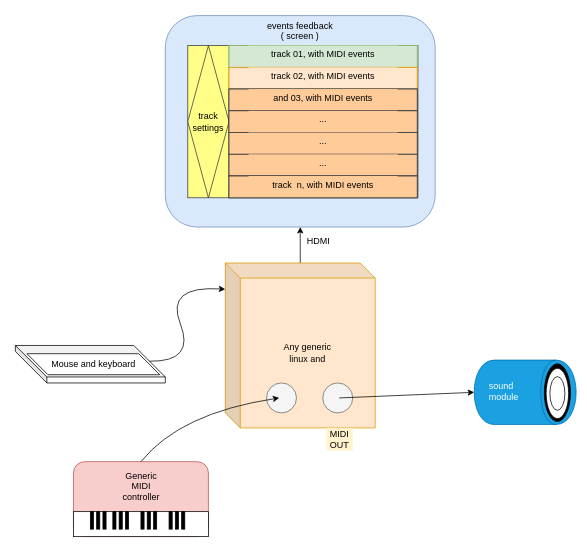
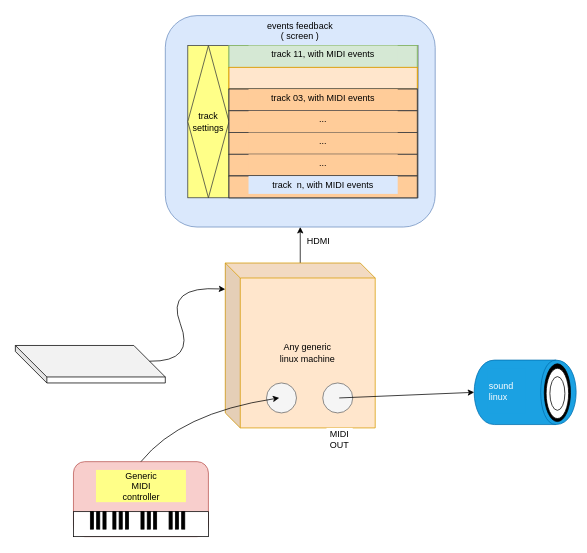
- <mxCell id="28" value="track 01, with MIDI events" style="rounded=0;whiteSpace=wrap;html=1;align=center;fillColor=#d5e8d4;strokeColor=none;" parent="26" vertex="1"><mxGeometry x="26" width="199" height="23.821" as="geometry" /></mxCell>
+ <mxCell id="28" value="track 11, with MIDI events" style="rounded=0;whiteSpace=wrap;html=1;align=center;fillColor=#d5e8d4;strokeColor=none;" parent="26" vertex="1"><mxGeometry x="26" width="199" height="23.821" as="geometry" /></mxCell>
- <mxCell id="32" value="track 02, with MIDI events" style="rounded=0;whiteSpace=wrap;html=1;align=center;strokeColor=none;fillColor=#ffe6cc;" parent="30" vertex="1"><mxGeometry x="26" width="199" height="23.821" as="geometry" /></mxCell>
- <mxCell id="36" value="and 03, with MIDI events" style="rounded=0;whiteSpace=wrap;html=1;align=center;strokeColor=none;fillColor=#ffcc99;" parent="34" vertex="1"><mxGeometry x="26" width="199" height="23.821" as="geometry" /></mxCell>
+ <mxCell id="36" value="track 03, with MIDI events" style="rounded=0;whiteSpace=wrap;html=1;align=center;strokeColor=none;fillColor=#ffcc99;" parent="34" vertex="1"><mxGeometry x="26" width="199" height="23.821" as="geometry" /></mxCell>
- <mxCell id="52" value="track&amp;nbsp; n, with MIDI events" style="rounded=0;whiteSpace=wrap;html=1;align=center;strokeColor=none;fillColor=#ffcc99;" parent="50" vertex="1"><mxGeometry x="26" width="199" height="23.821" as="geometry" /></mxCell>
+ <mxCell id="52" value="track&amp;nbsp; n, with MIDI events" style="rounded=0;whiteSpace=wrap;html=1;align=center;strokeColor=none;fillColor=#dae8fc;" parent="50" vertex="1"><mxGeometry x="26" width="199" height="23.821" as="geometry" /></mxCell>
- <mxCell id="60" value="Any generic&lt;br&gt;linux and" style="shape=cube;whiteSpace=wrap;html=1;boundedLbl=1;backgroundOutline=1;darkOpacity=0.05;darkOpacity2=0.1;fillColor=#ffe6cc;strokeColor=#d79b00;movable=1;resizable=1;rotatable=1;deletable=1;editable=1;connectable=1;" parent="59" vertex="1"><mxGeometry width="200" height="220" as="geometry" /></mxCell>
+ <mxCell id="60" value="Any generic&lt;br&gt;linux machine" style="shape=cube;whiteSpace=wrap;html=1;boundedLbl=1;backgroundOutline=1;darkOpacity=0.05;darkOpacity2=0.1;fillColor=#ffe6cc;strokeColor=#d79b00;movable=1;resizable=1;rotatable=1;deletable=1;editable=1;connectable=1;" parent="59" vertex="1"><mxGeometry width="200" height="220" as="geometry" /></mxCell>
- <mxCell id="58" value="Mouse and keyboard" style="shape=parallelogram;perimeter=parallelogramPerimeter;whiteSpace=wrap;html=1;size=0.158;flipH=1;" vertex="1" parent="1"><mxGeometry x="35.5" y="471" width="177" height="28" as="geometry" /></mxCell>
- <mxCell id="16" value="sound module" style="rounded=0;whiteSpace=wrap;html=1;align=left;fillColor=#1ba1e2;strokeColor=none;fontColor=#ffffff;" parent="14" vertex="1"><mxGeometry y="36" width="50" height="60" as="geometry" /></mxCell>
+ <mxCell id="16" value="sound linux" style="rounded=0;whiteSpace=wrap;html=1;align=left;fillColor=#1ba1e2;strokeColor=none;fontColor=#ffffff;" parent="14" vertex="1"><mxGeometry y="36" width="50" height="60" as="geometry" /></mxCell>
- <mxCell id="66" value="MIDI&lt;br&gt;OUT" style="rounded=0;whiteSpace=wrap;html=1;align=center;strokeColor=none;fillColor=#fff2cc;" parent="64" vertex="1"><mxGeometry x="5" y="60" width="35" height="30" as="geometry" /></mxCell>
+ <mxCell id="66" value="MIDI&lt;br&gt;OUT" style="rounded=0;whiteSpace=wrap;html=1;align=center;strokeColor=none;" parent="64" vertex="1"><mxGeometry x="5" y="60" width="35" height="30" as="geometry" /></mxCell>
- <mxCell id="12" value="Generic&lt;br&gt;MIDI&lt;br&gt; controller" style="rounded=0;whiteSpace=wrap;html=1;fillColor=#f8cecc;align=center;strokeColor=none;movable=0;resizable=0;rotatable=0;deletable=0;editable=0;connectable=0;" parent="5" vertex="1"><mxGeometry x="30" y="11" width="120" height="43" as="geometry" /></mxCell>
+ <mxCell id="12" value="Generic&lt;br&gt;MIDI&lt;br&gt; controller" style="rounded=0;whiteSpace=wrap;html=1;fillColor=#ffff88;align=center;strokeColor=none;movable=0;resizable=0;rotatable=0;deletable=0;editable=0;connectable=0;" parent="5" vertex="1"><mxGeometry x="30" y="11" width="120" height="43" as="geometry" /></mxCell>
